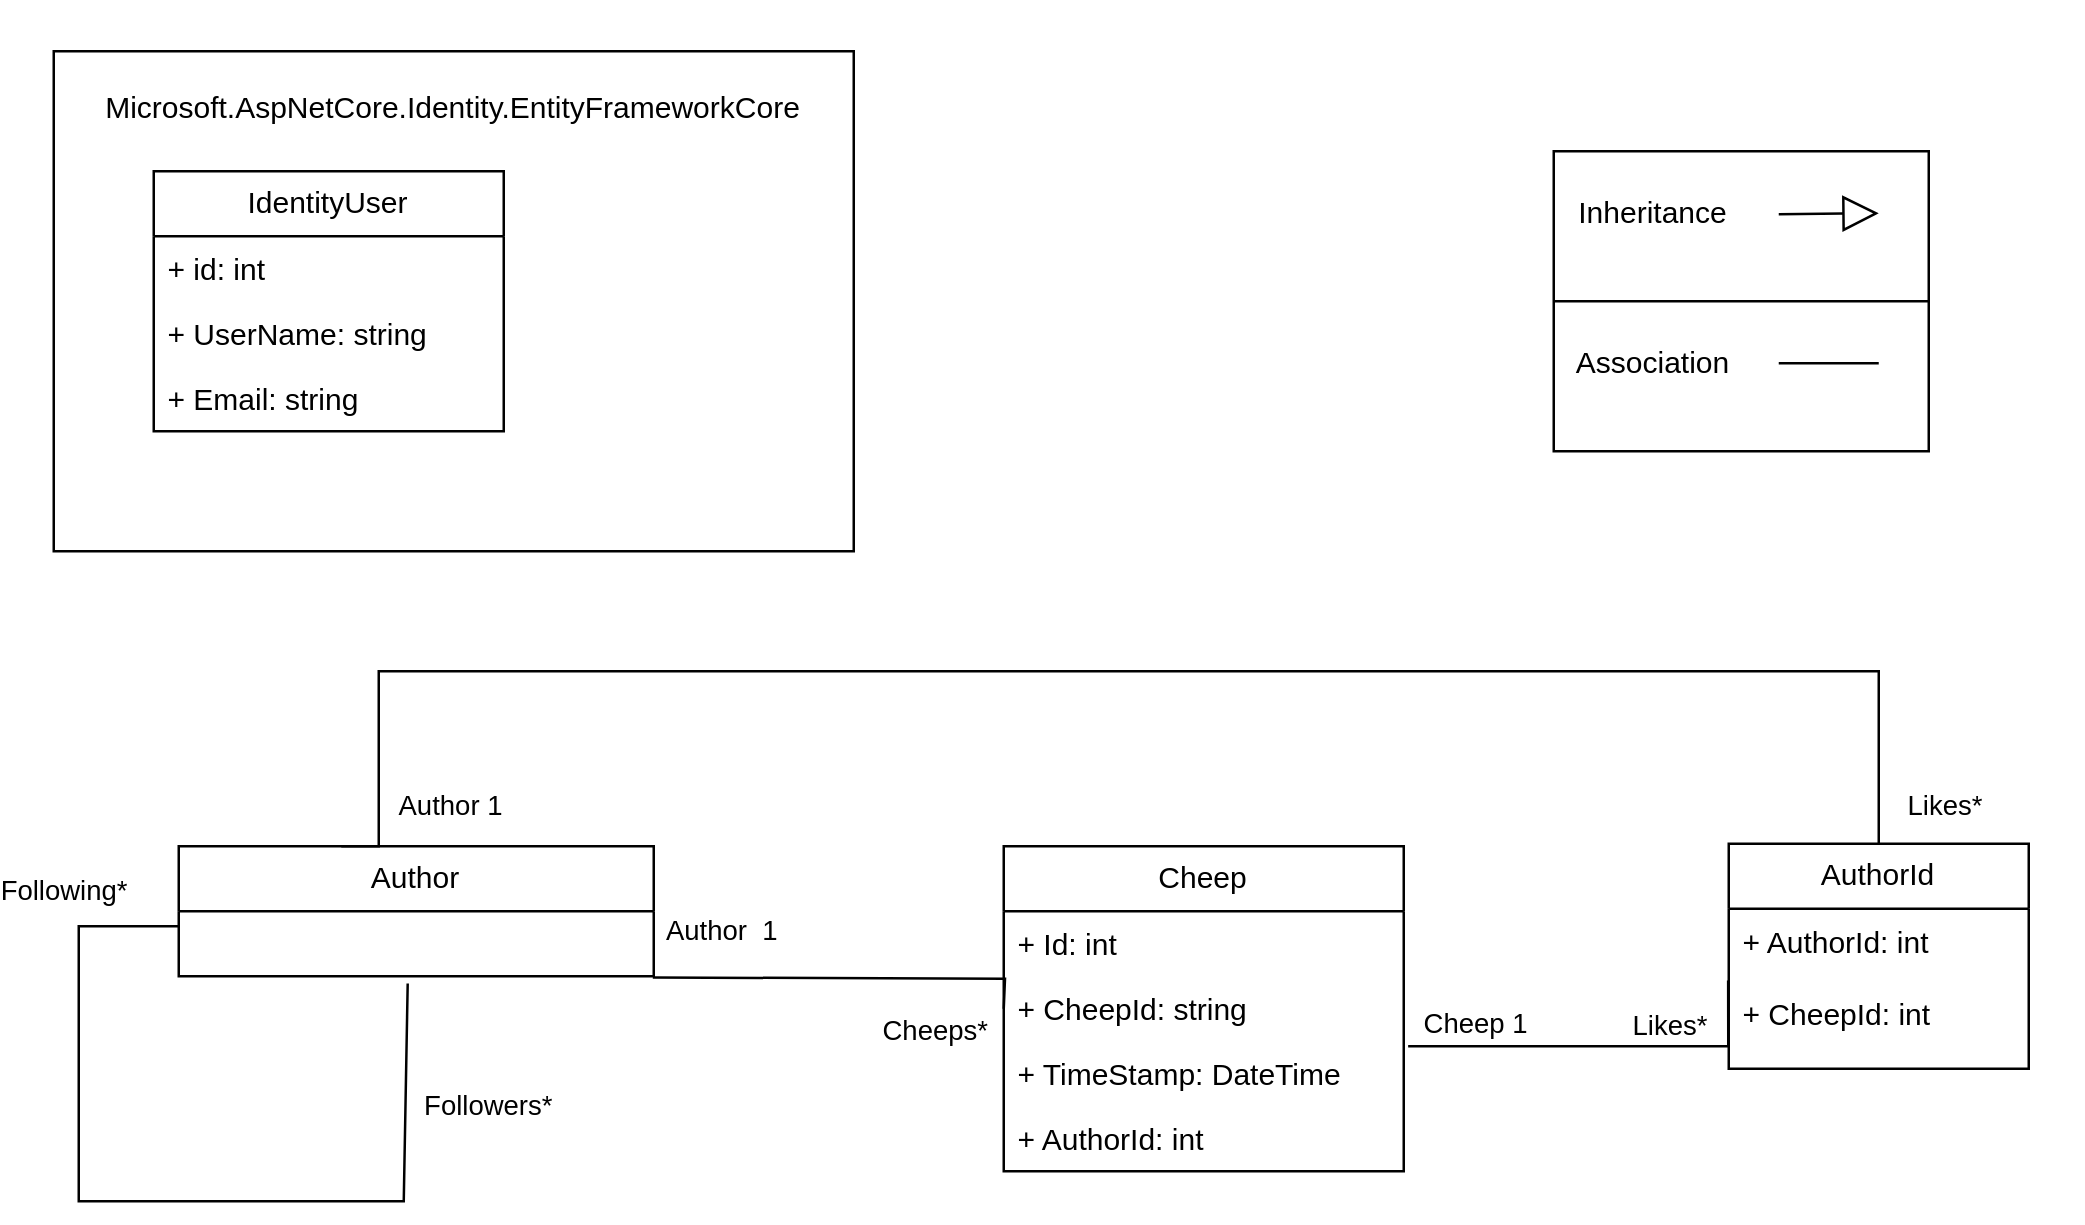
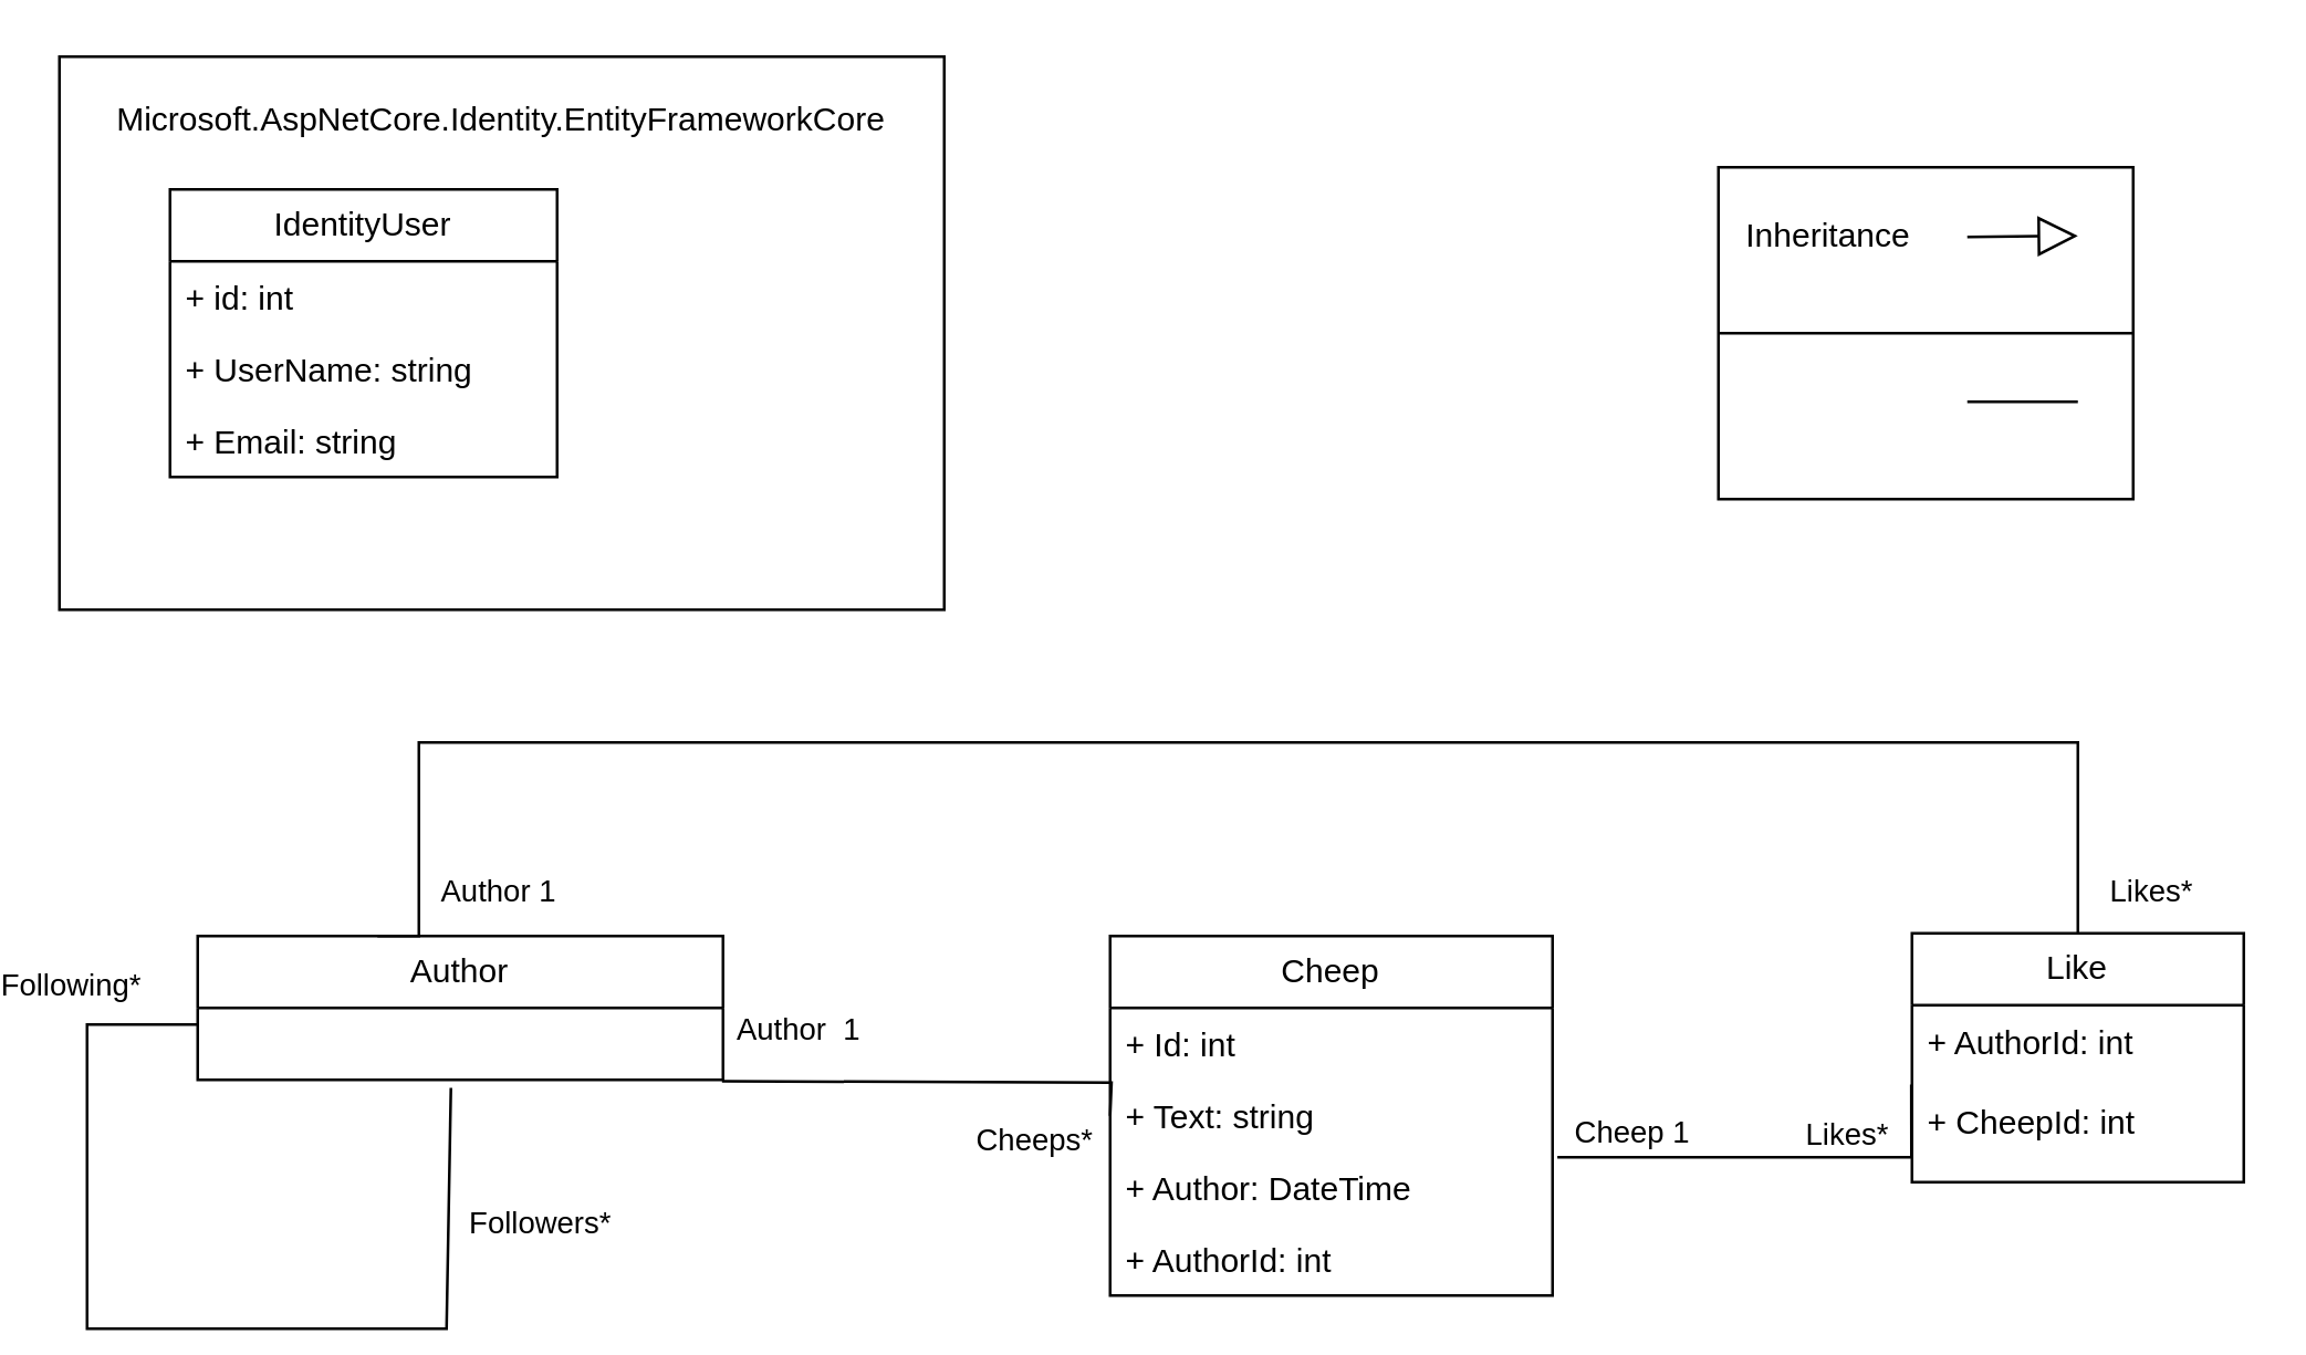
- <mxCell id="31" value="Association" style="text;html=1;strokeColor=none;fillColor=none;align=center;verticalAlign=middle;whiteSpace=wrap;rounded=0;" vertex="1" parent="1"><mxGeometry x="630" y="130" width="60" height="30" as="geometry" /></mxCell>
- <mxCell id="10" value="AuthorId" style="swimlane;fontStyle=0;childLayout=stackLayout;horizontal=1;startSize=26;fillColor=none;horizontalStack=0;resizeParent=1;resizeParentMax=0;resizeLast=0;collapsible=1;marginBottom=0;whiteSpace=wrap;html=1;" parent="1" vertex="1"><mxGeometry x="690" y="337" width="120" height="90" as="geometry" /></mxCell>
+ <mxCell id="10" value="Like" style="swimlane;fontStyle=0;childLayout=stackLayout;horizontal=1;startSize=26;fillColor=none;horizontalStack=0;resizeParent=1;resizeParentMax=0;resizeLast=0;collapsible=1;marginBottom=0;whiteSpace=wrap;html=1;" parent="1" vertex="1"><mxGeometry x="690" y="337" width="120" height="90" as="geometry" /></mxCell>
- <mxCell id="7" value="+ CheepId: string&amp;nbsp;&lt;br&gt;" style="text;strokeColor=none;fillColor=none;align=left;verticalAlign=top;spacingLeft=4;spacingRight=4;overflow=hidden;rotatable=0;points=[[0,0.5],[1,0.5]];portConstraint=eastwest;whiteSpace=wrap;html=1;" vertex="1" parent="5"><mxGeometry y="52" width="160" height="26" as="geometry" /></mxCell>
+ <mxCell id="7" value="+ Text: string&amp;nbsp;&lt;br&gt;" style="text;strokeColor=none;fillColor=none;align=left;verticalAlign=top;spacingLeft=4;spacingRight=4;overflow=hidden;rotatable=0;points=[[0,0.5],[1,0.5]];portConstraint=eastwest;whiteSpace=wrap;html=1;" vertex="1" parent="5"><mxGeometry y="52" width="160" height="26" as="geometry" /></mxCell>
- <mxCell id="8" value="+ TimeStamp: DateTime" style="text;strokeColor=none;fillColor=none;align=left;verticalAlign=top;spacingLeft=4;spacingRight=4;overflow=hidden;rotatable=0;points=[[0,0.5],[1,0.5]];portConstraint=eastwest;whiteSpace=wrap;html=1;" parent="5" vertex="1"><mxGeometry y="78" width="160" height="26" as="geometry" /></mxCell>
+ <mxCell id="8" value="+ Author: DateTime" style="text;strokeColor=none;fillColor=none;align=left;verticalAlign=top;spacingLeft=4;spacingRight=4;overflow=hidden;rotatable=0;points=[[0,0.5],[1,0.5]];portConstraint=eastwest;whiteSpace=wrap;html=1;" parent="5" vertex="1"><mxGeometry y="78" width="160" height="26" as="geometry" /></mxCell>
